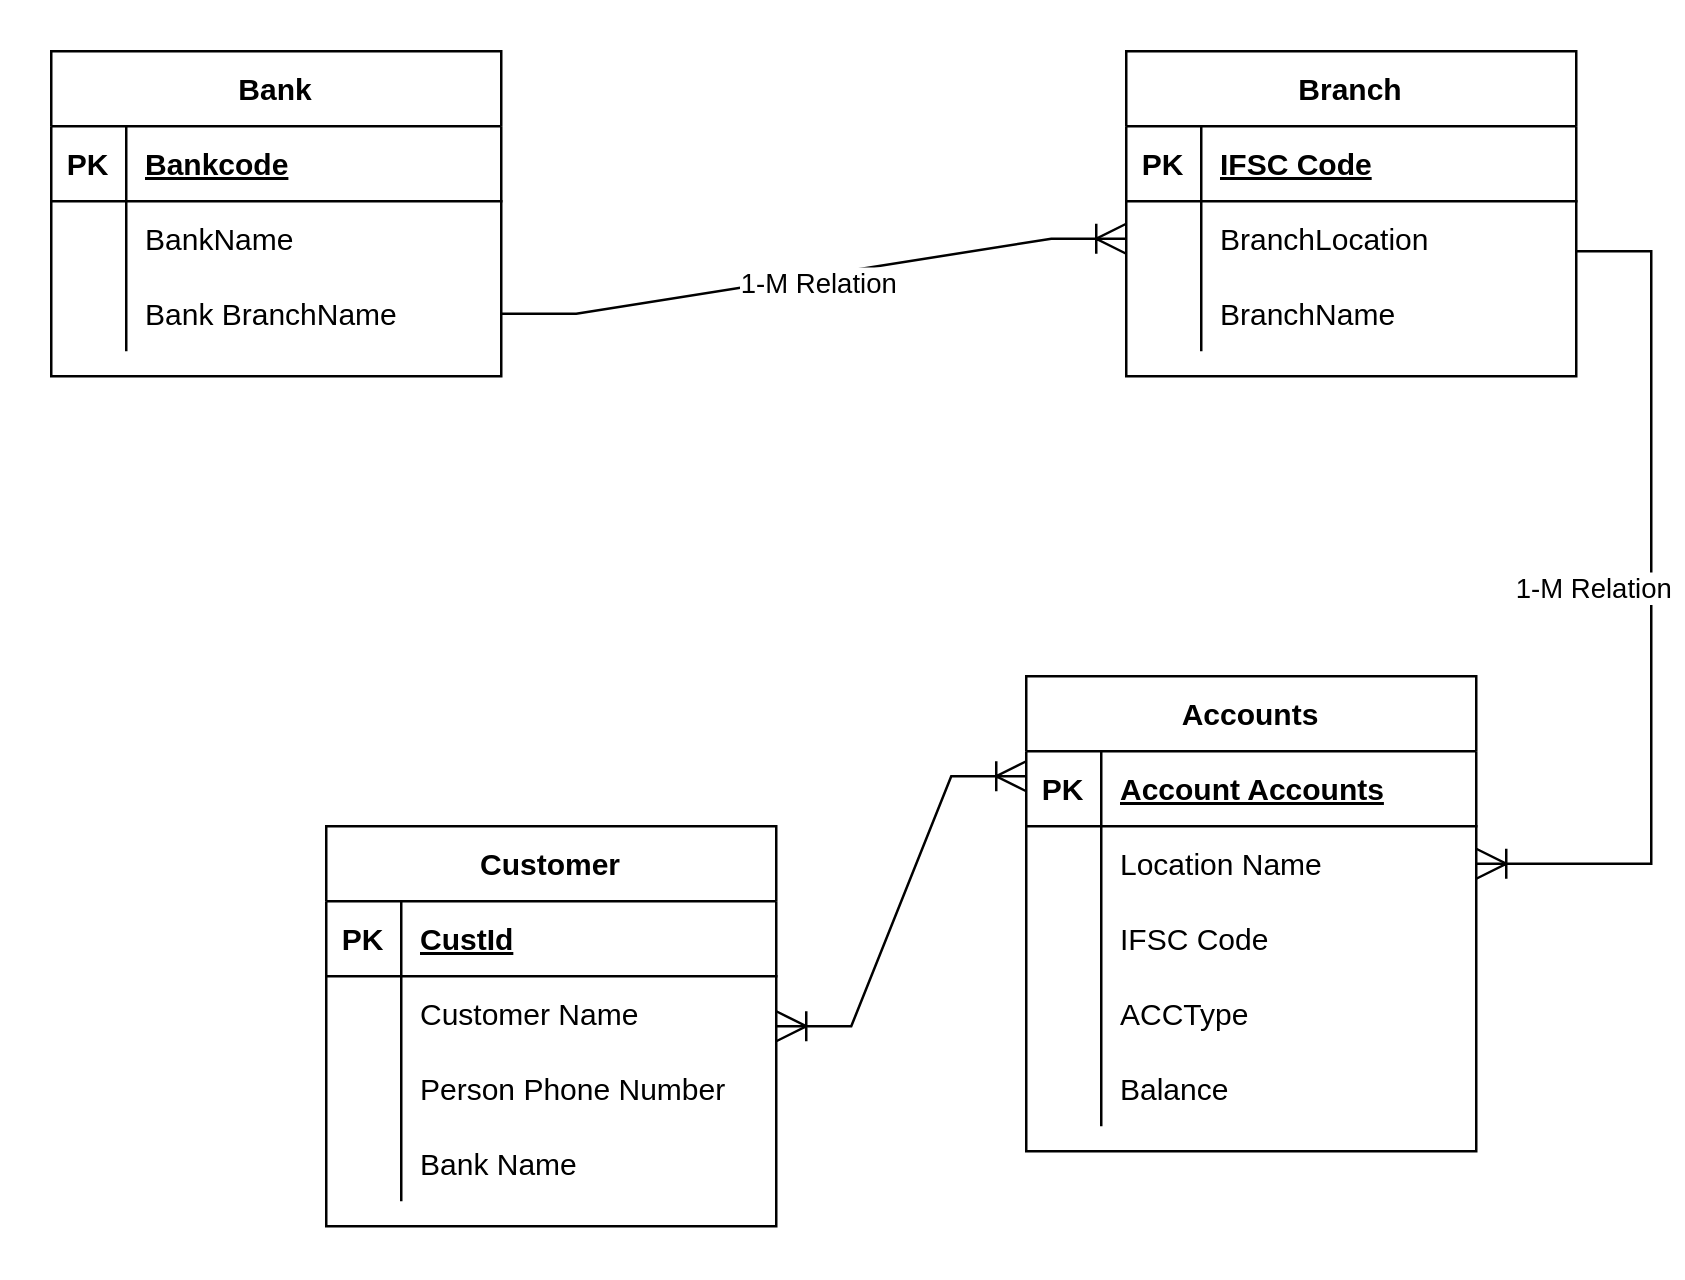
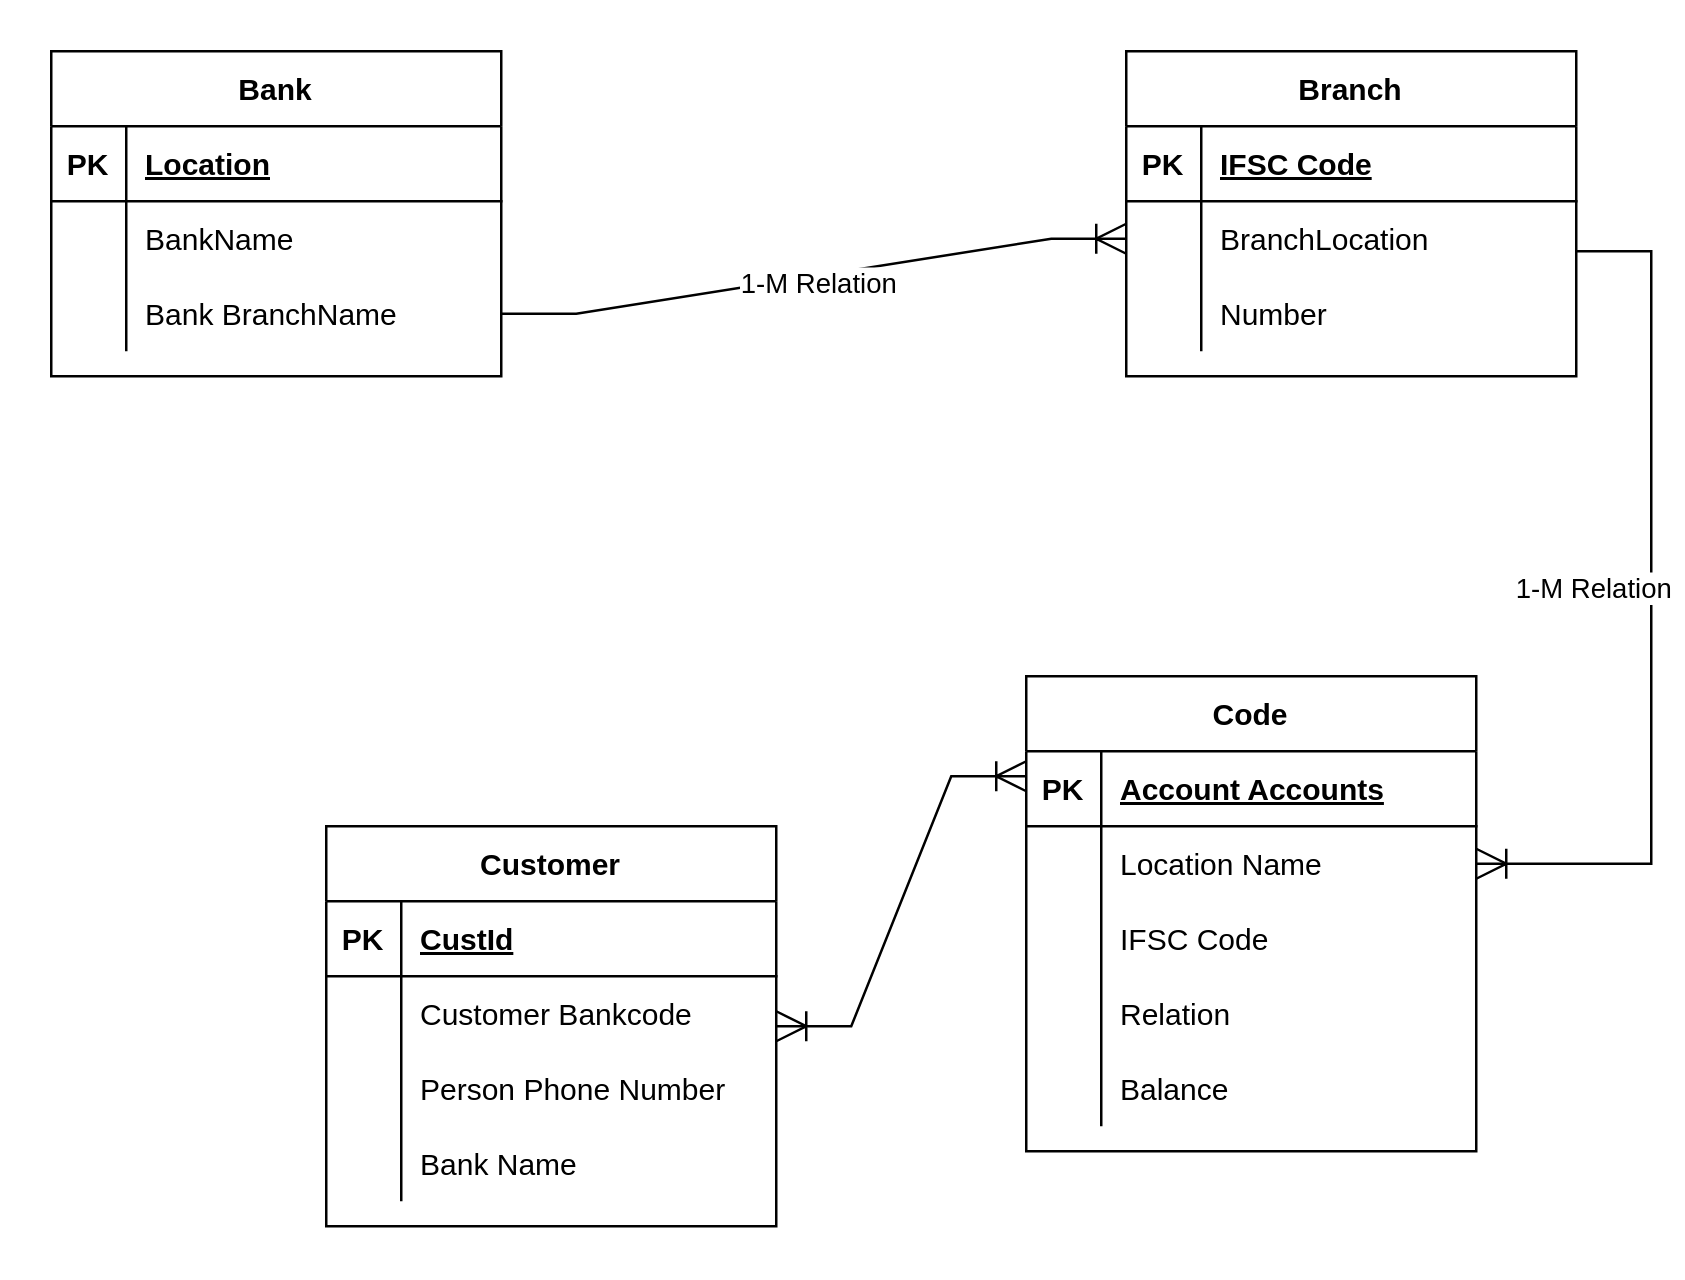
- <mxCell id="36" value="Bankcode" style="shape=partialRectangle;connectable=0;fillColor=none;top=0;left=0;bottom=0;right=0;align=left;spacingLeft=6;fontStyle=5;overflow=hidden;" vertex="1" parent="34"><mxGeometry x="30" width="150" height="30" as="geometry"><mxRectangle width="150" height="30" as="alternateBounds" /></mxGeometry></mxCell>
+ <mxCell id="36" value="Location" style="shape=partialRectangle;connectable=0;fillColor=none;top=0;left=0;bottom=0;right=0;align=left;spacingLeft=6;fontStyle=5;overflow=hidden;" vertex="1" parent="34"><mxGeometry x="30" width="150" height="30" as="geometry"><mxRectangle width="150" height="30" as="alternateBounds" /></mxGeometry></mxCell>
- <mxCell id="52" value="BranchName" style="shape=partialRectangle;connectable=0;fillColor=none;top=0;left=0;bottom=0;right=0;align=left;spacingLeft=6;overflow=hidden;" parent="50" vertex="1"><mxGeometry x="30" width="150" height="30" as="geometry"><mxRectangle width="150" height="30" as="alternateBounds" /></mxGeometry></mxCell>
+ <mxCell id="52" value="Number" style="shape=partialRectangle;connectable=0;fillColor=none;top=0;left=0;bottom=0;right=0;align=left;spacingLeft=6;overflow=hidden;" parent="50" vertex="1"><mxGeometry x="30" width="150" height="30" as="geometry"><mxRectangle width="150" height="30" as="alternateBounds" /></mxGeometry></mxCell>
- <mxCell id="4" value="Accounts" style="shape=table;startSize=30;container=1;collapsible=1;childLayout=tableLayout;fixedRows=1;rowLines=0;fontStyle=1;align=center;resizeLast=1;" parent="1" vertex="1"><mxGeometry x="410" y="270" width="180" height="190" as="geometry" /></mxCell>
+ <mxCell id="4" value="Code" style="shape=table;startSize=30;container=1;collapsible=1;childLayout=tableLayout;fixedRows=1;rowLines=0;fontStyle=1;align=center;resizeLast=1;" parent="1" vertex="1"><mxGeometry x="410" y="270" width="180" height="190" as="geometry" /></mxCell>
- <mxCell id="26" value="Customer Name" style="shape=partialRectangle;connectable=0;fillColor=none;top=0;left=0;bottom=0;right=0;align=left;spacingLeft=6;overflow=hidden;" parent="24" vertex="1"><mxGeometry x="30" width="150" height="30" as="geometry"><mxRectangle width="150" height="30" as="alternateBounds" /></mxGeometry></mxCell>
+ <mxCell id="26" value="Customer Bankcode" style="shape=partialRectangle;connectable=0;fillColor=none;top=0;left=0;bottom=0;right=0;align=left;spacingLeft=6;overflow=hidden;" parent="24" vertex="1"><mxGeometry x="30" width="150" height="30" as="geometry"><mxRectangle width="150" height="30" as="alternateBounds" /></mxGeometry></mxCell>
- <mxCell id="16" value="ACCType" style="shape=partialRectangle;connectable=0;fillColor=none;top=0;left=0;bottom=0;right=0;align=left;spacingLeft=6;overflow=hidden;" vertex="1" parent="14"><mxGeometry x="30" width="150" height="30" as="geometry"><mxRectangle width="150" height="30" as="alternateBounds" /></mxGeometry></mxCell>
+ <mxCell id="16" value="Relation" style="shape=partialRectangle;connectable=0;fillColor=none;top=0;left=0;bottom=0;right=0;align=left;spacingLeft=6;overflow=hidden;" vertex="1" parent="14"><mxGeometry x="30" width="150" height="30" as="geometry"><mxRectangle width="150" height="30" as="alternateBounds" /></mxGeometry></mxCell>
